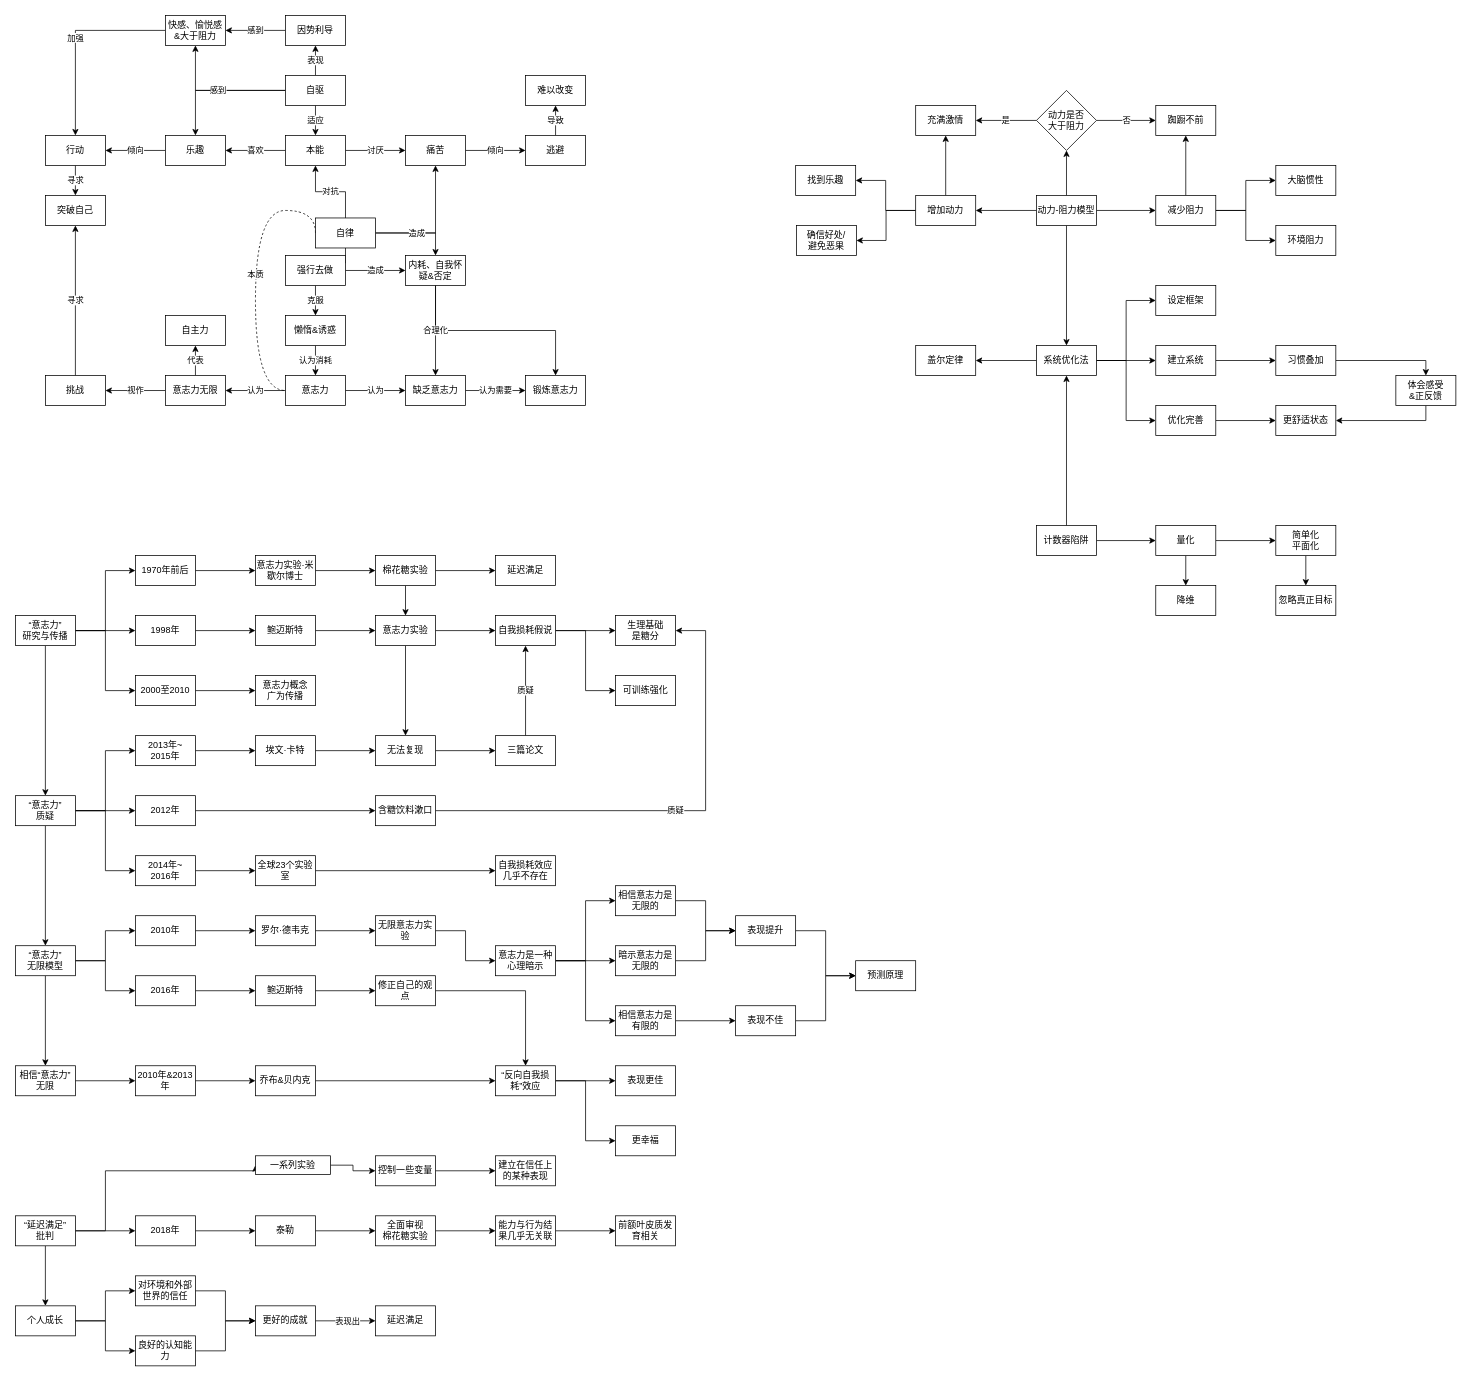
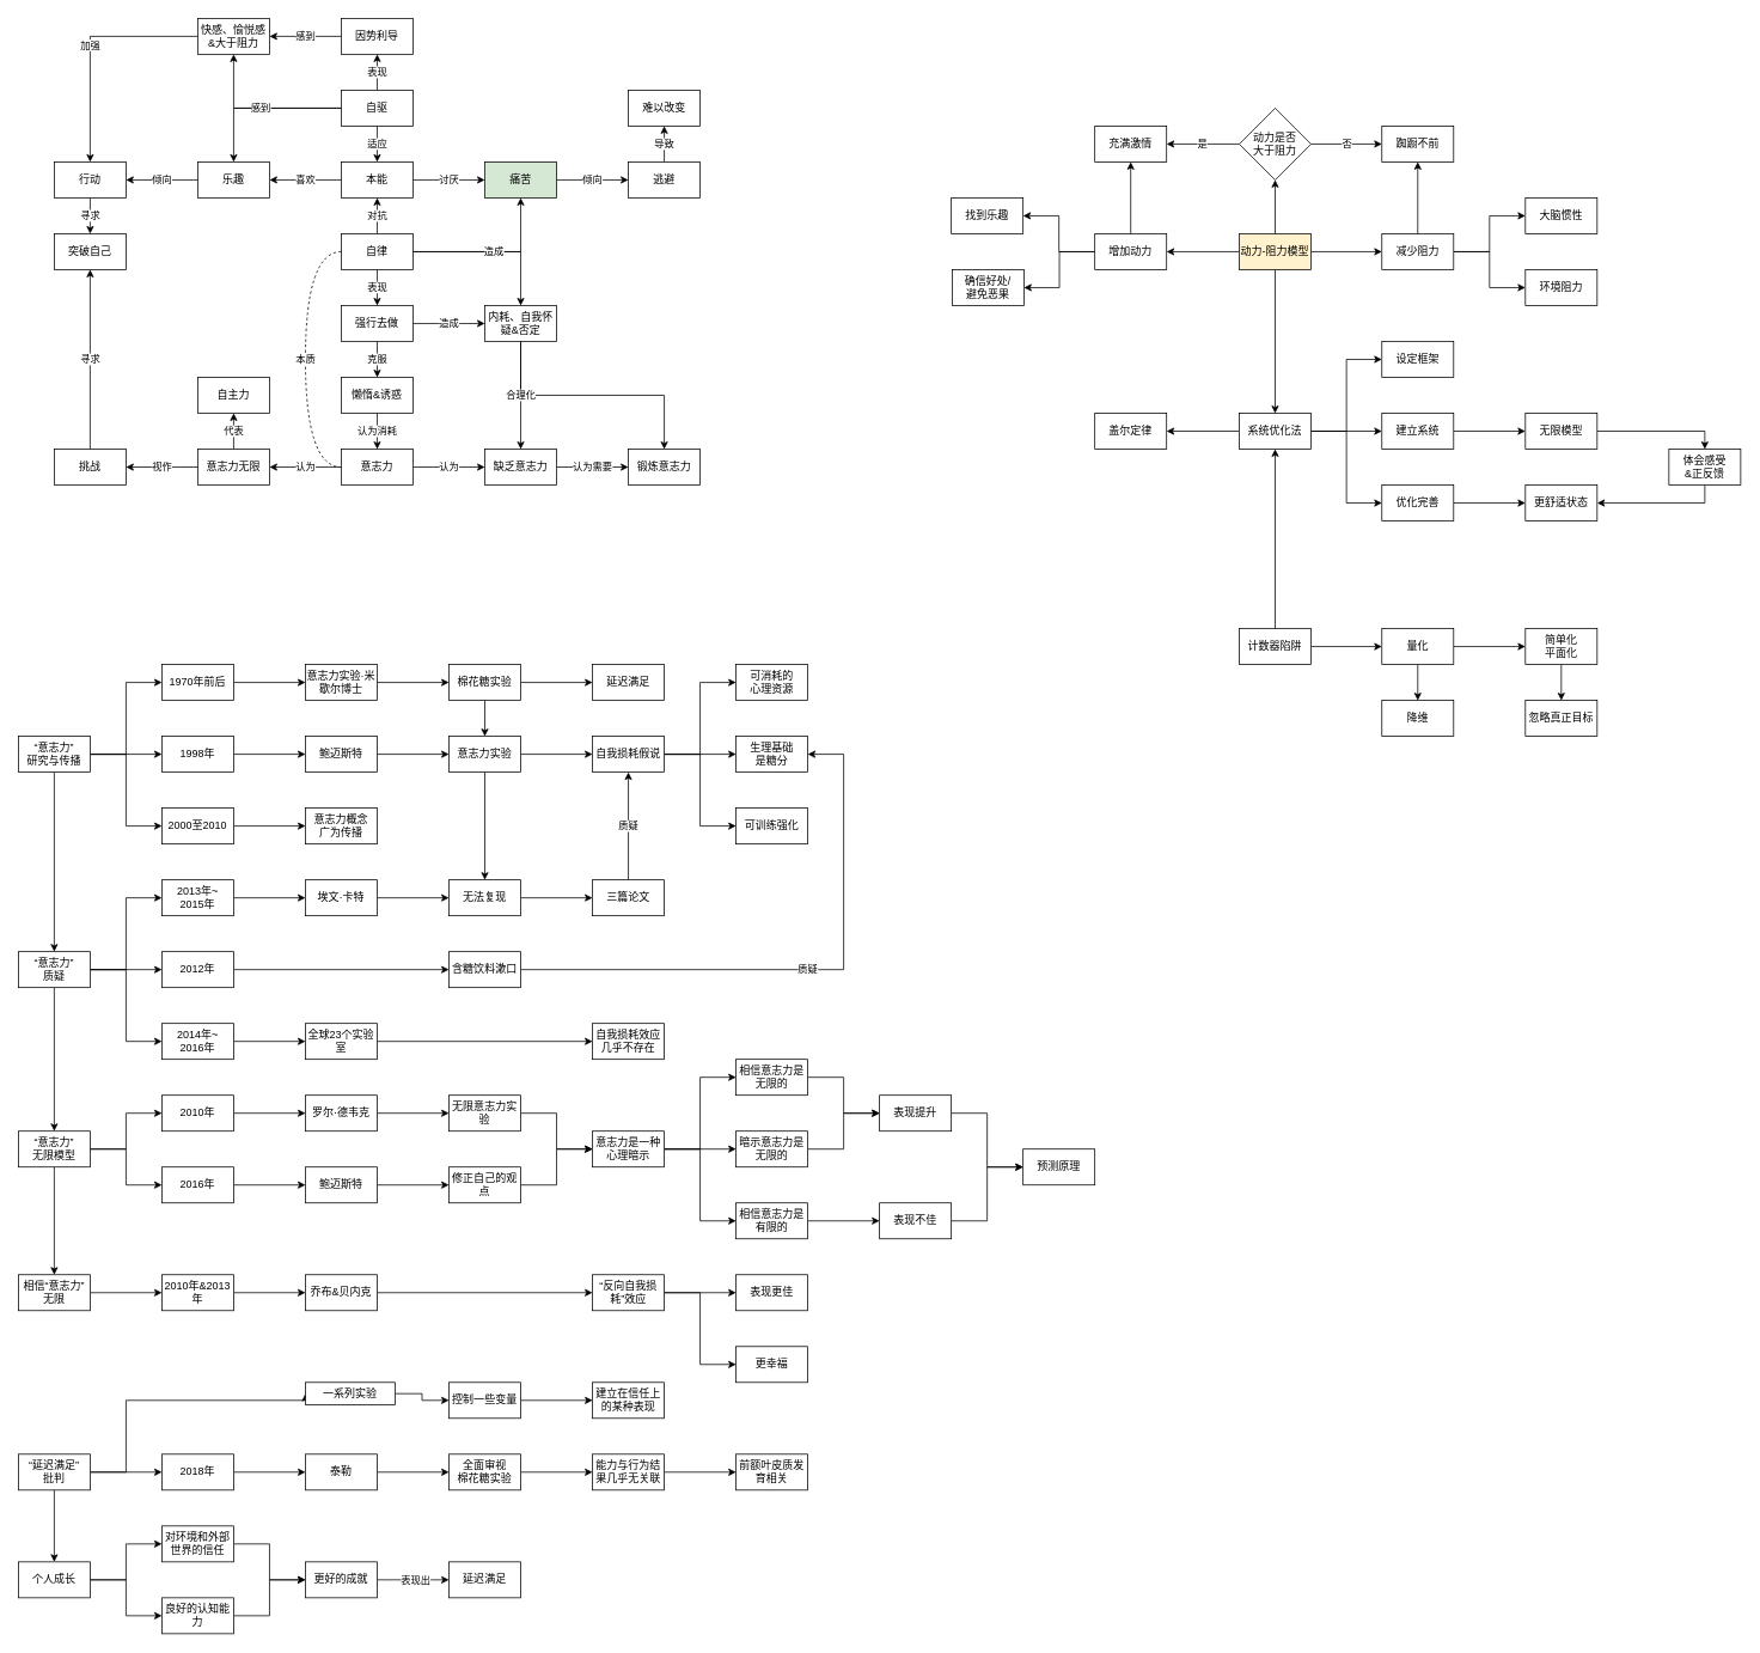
- <mxCell id="8" value="痛苦" style="rounded=0;whiteSpace=wrap;html=1;" parent="1" vertex="1"><mxGeometry x="540" y="180" width="80" height="40" as="geometry" /></mxCell>
+ <mxCell id="8" value="痛苦" style="rounded=0;whiteSpace=wrap;html=1;fillColor=#d5e8d4;" parent="1" vertex="1"><mxGeometry x="540" y="180" width="80" height="40" as="geometry" /></mxCell>
- <mxCell id="177" value="动力-阻力模型" style="rounded=0;whiteSpace=wrap;html=1;" vertex="1" parent="1"><mxGeometry x="1381" y="260" width="80" height="40" as="geometry" /></mxCell>
+ <mxCell id="177" value="动力-阻力模型" style="rounded=0;whiteSpace=wrap;html=1;fillColor=#fff2cc;" vertex="1" parent="1"><mxGeometry x="1381" y="260" width="80" height="40" as="geometry" /></mxCell>
- <mxCell id="18" value="自律" style="rounded=0;whiteSpace=wrap;html=1;" parent="1" vertex="1"><mxGeometry x="420" y="290" width="80" height="40" as="geometry" /></mxCell>
+ <mxCell id="18" value="自律" style="rounded=0;whiteSpace=wrap;html=1;" parent="1" vertex="1"><mxGeometry x="380" y="260" width="80" height="40" as="geometry" /></mxCell>
- <mxCell id="217" value="习惯叠加" style="rounded=0;whiteSpace=wrap;html=1;" vertex="1" parent="1"><mxGeometry x="1700" y="460" width="80" height="40" as="geometry" /></mxCell>
+ <mxCell id="217" value="无限模型" style="rounded=0;whiteSpace=wrap;html=1;" vertex="1" parent="1"><mxGeometry x="1700" y="460" width="80" height="40" as="geometry" /></mxCell>
+ <mxCell id="69" value="可消耗的&lt;br&gt;心理资源" style="rounded=0;whiteSpace=wrap;html=1;" parent="1" vertex="1"><mxGeometry x="820" y="740" width="80" height="40" as="geometry" /></mxCell>
+ <mxCell id="61" style="edgeStyle=orthogonalEdgeStyle;rounded=0;orthogonalLoop=1;jettySize=auto;html=1;entryX=0;entryY=0.5;entryDx=0;entryDy=0;" parent="1" source="64" target="69" edge="1"><mxGeometry relative="1" as="geometry" /></mxCell>
- <mxCell id="118" style="edgeStyle=orthogonalEdgeStyle;rounded=0;orthogonalLoop=1;jettySize=auto;html=1;" parent="1" source="119" target="162" edge="1"><mxGeometry relative="1" as="geometry" /></mxCell>
+ <mxCell id="118" style="edgeStyle=orthogonalEdgeStyle;rounded=0;orthogonalLoop=1;jettySize=auto;html=1;entryX=0;entryY=0.5;entryDx=0;entryDy=0;" parent="1" source="119" target="102" edge="1"><mxGeometry relative="1" as="geometry" /></mxCell>
